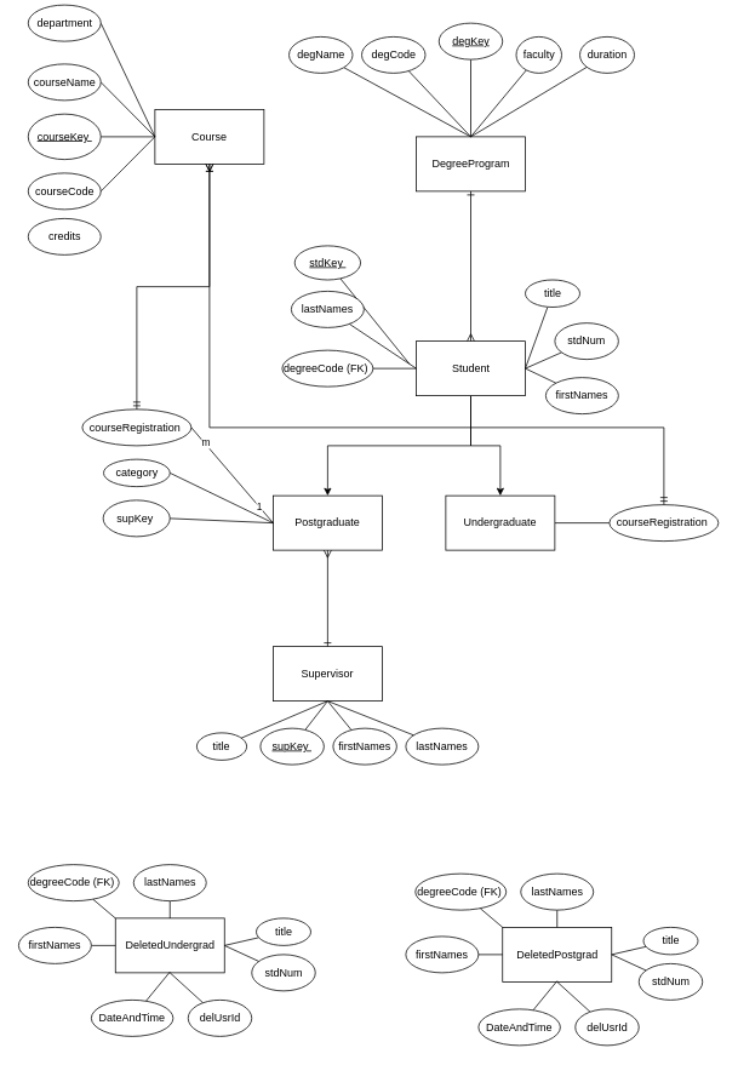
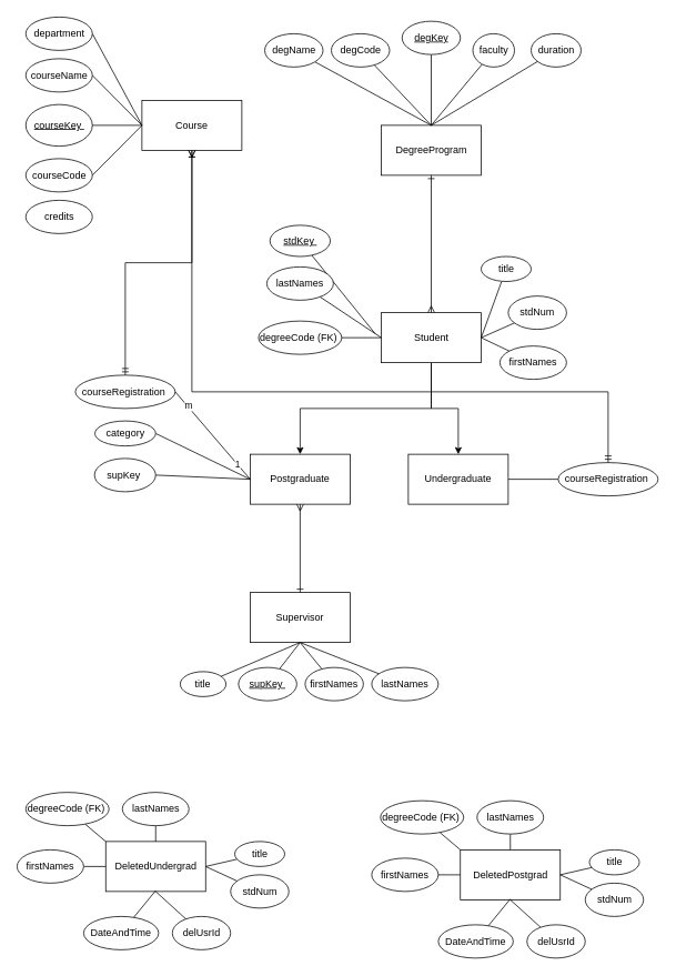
- <mxCell id="29" value="department" style="ellipse;whiteSpace=wrap;html=1;" parent="1" vertex="1"><mxGeometry x="30.5" y="5" width="80" height="40" as="geometry" /></mxCell>
+ <mxCell id="29" value="department" style="ellipse;whiteSpace=wrap;html=1;" parent="1" vertex="1"><mxGeometry x="30.5" y="20" width="80" height="40" as="geometry" /></mxCell>
